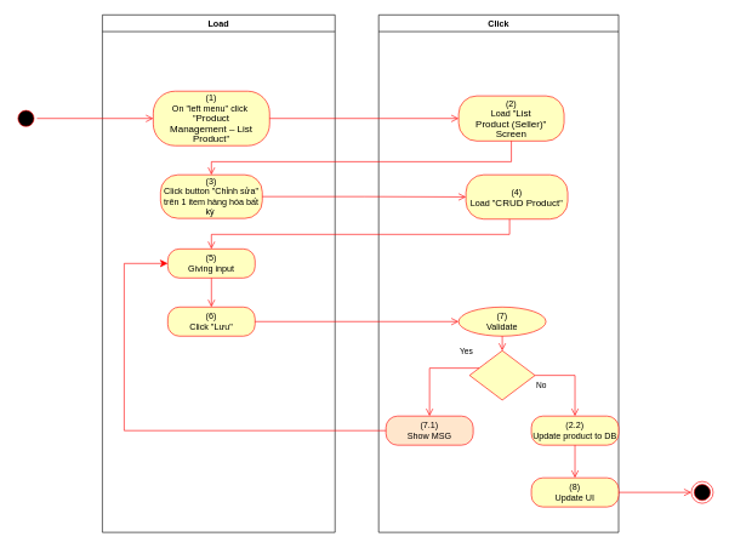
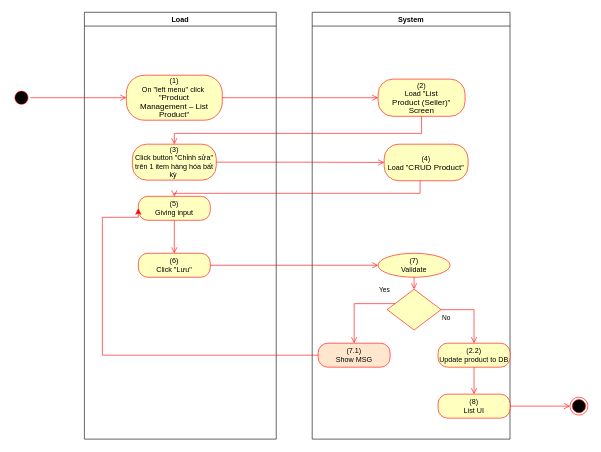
- <mxCell id="8" value="Click" style="swimlane;whiteSpace=wrap;startSize=23;" vertex="1" parent="1"><mxGeometry x="520" y="20" width="330" height="712" as="geometry" /></mxCell>
+ <mxCell id="8" value="System" style="swimlane;whiteSpace=wrap;startSize=23;" vertex="1" parent="1"><mxGeometry x="520" y="20" width="330" height="712" as="geometry" /></mxCell>
- <mxCell id="6" value="(5)&lt;br&gt;Giving input" style="rounded=1;whiteSpace=wrap;html=1;arcSize=40;fontColor=#000000;fillColor=#ffffc0;strokeColor=#ff0000;" vertex="1" parent="2"><mxGeometry x="90" y="322" width="120" height="40" as="geometry" /></mxCell>
+ <mxCell id="6" value="(5)&lt;br&gt;Giving input" style="rounded=1;whiteSpace=wrap;html=1;arcSize=40;fontColor=#000000;fillColor=#ffffc0;strokeColor=#ff0000;" vertex="1" parent="2"><mxGeometry x="90" y="307" width="120" height="40" as="geometry" /></mxCell>
- <mxCell id="15" value="(8)&lt;br&gt;Update UI" style="rounded=1;whiteSpace=wrap;html=1;arcSize=40;fontColor=#000000;fillColor=#ffffc0;strokeColor=#ff0000;" vertex="1" parent="8"><mxGeometry x="210" y="637" width="120" height="40" as="geometry" /></mxCell>
+ <mxCell id="15" value="(8)&lt;br&gt;List UI" style="rounded=1;whiteSpace=wrap;html=1;arcSize=40;fontColor=#000000;fillColor=#ffffc0;strokeColor=#ff0000;" vertex="1" parent="8"><mxGeometry x="210" y="637" width="120" height="40" as="geometry" /></mxCell>
